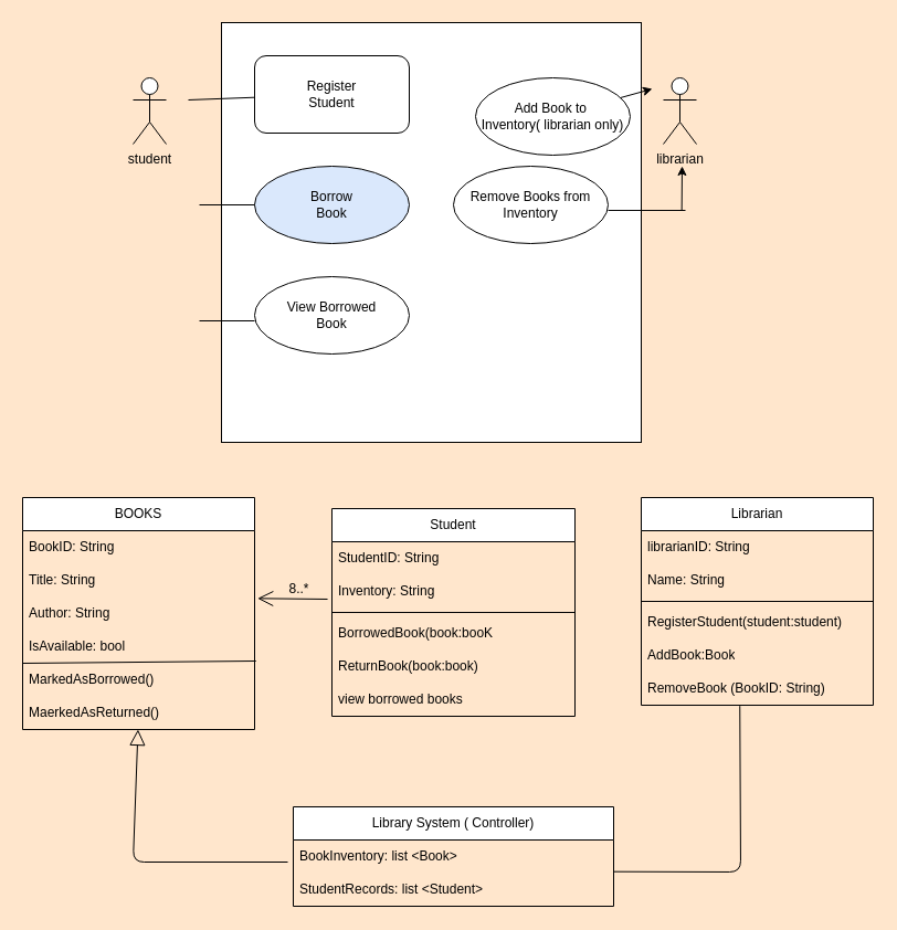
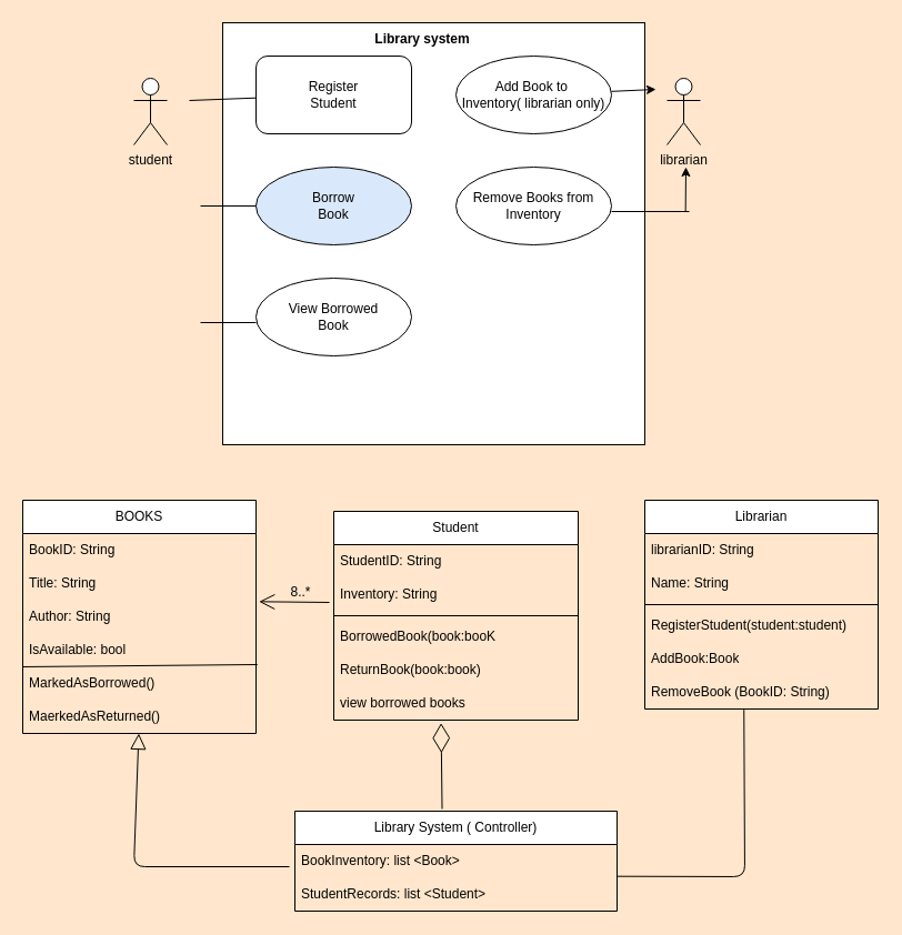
+ <mxCell id="16" value="&lt;b&gt;Library system&lt;/b&gt;" style="text;html=1;align=center;verticalAlign=middle;whiteSpace=wrap;rounded=0;" parent="1" vertex="1"><mxGeometry x="330" y="20" width="100" height="30" as="geometry" /></mxCell>
- <mxCell id="6" value="Add Book to&amp;nbsp;&lt;div&gt;Inventory( librarian only)&lt;/div&gt;" style="ellipse;whiteSpace=wrap;html=1;" parent="1" vertex="1"><mxGeometry x="430" y="70" width="140" height="70" as="geometry" /></mxCell>
+ <mxCell id="6" value="Add Book to&amp;nbsp;&lt;div&gt;Inventory( librarian only)&lt;/div&gt;" style="ellipse;whiteSpace=wrap;html=1;" parent="1" vertex="1"><mxGeometry x="410" y="50" width="140" height="70" as="geometry" /></mxCell>
+ <mxCell id="42" value="" style="endArrow=diamondThin;endFill=0;endSize=24;html=1;entryX=0.439;entryY=1.089;entryDx=0;entryDy=0;entryPerimeter=0;exitX=0.457;exitY=-0.022;exitDx=0;exitDy=0;exitPerimeter=0;" parent="1" source="39" target="31" edge="1"><mxGeometry width="160" relative="1" as="geometry"><mxPoint x="220" y="690" as="sourcePoint" /><mxPoint x="380" y="690" as="targetPoint" /></mxGeometry></mxCell>
